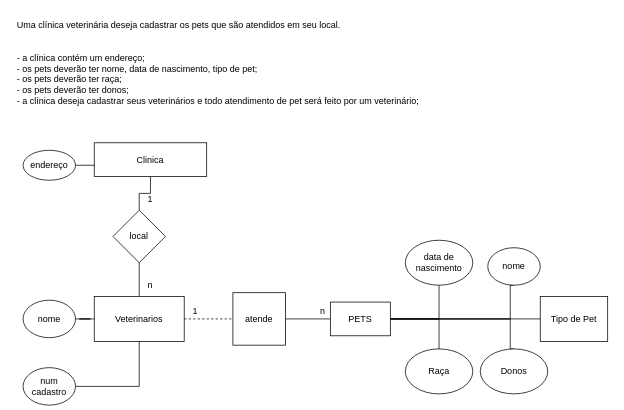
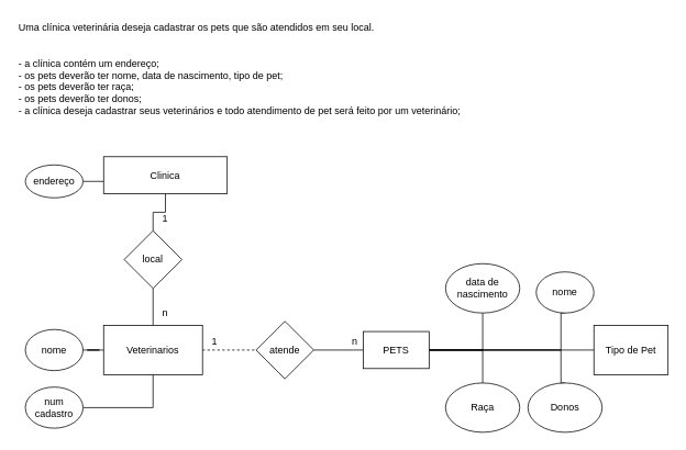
- <mxCell id="18" value="atende" style="whiteSpace=wrap;html=1;rounded=0;" vertex="1" parent="1"><mxGeometry x="310" y="390" width="70" height="70" as="geometry" /></mxCell>
+ <mxCell id="18" value="atende" style="rhombus;whiteSpace=wrap;html=1;" vertex="1" parent="1"><mxGeometry x="310" y="390" width="70" height="70" as="geometry" /></mxCell>
- <mxCell id="14" value="num cadastro" style="ellipse;whiteSpace=wrap;html=1;" vertex="1" parent="1"><mxGeometry x="30" y="490" width="70" height="50" as="geometry" /></mxCell>
+ <mxCell id="14" value="num cadastro" style="ellipse;whiteSpace=wrap;html=1;" vertex="1" parent="1"><mxGeometry x="30" y="470" width="70" height="50" as="geometry" /></mxCell>
